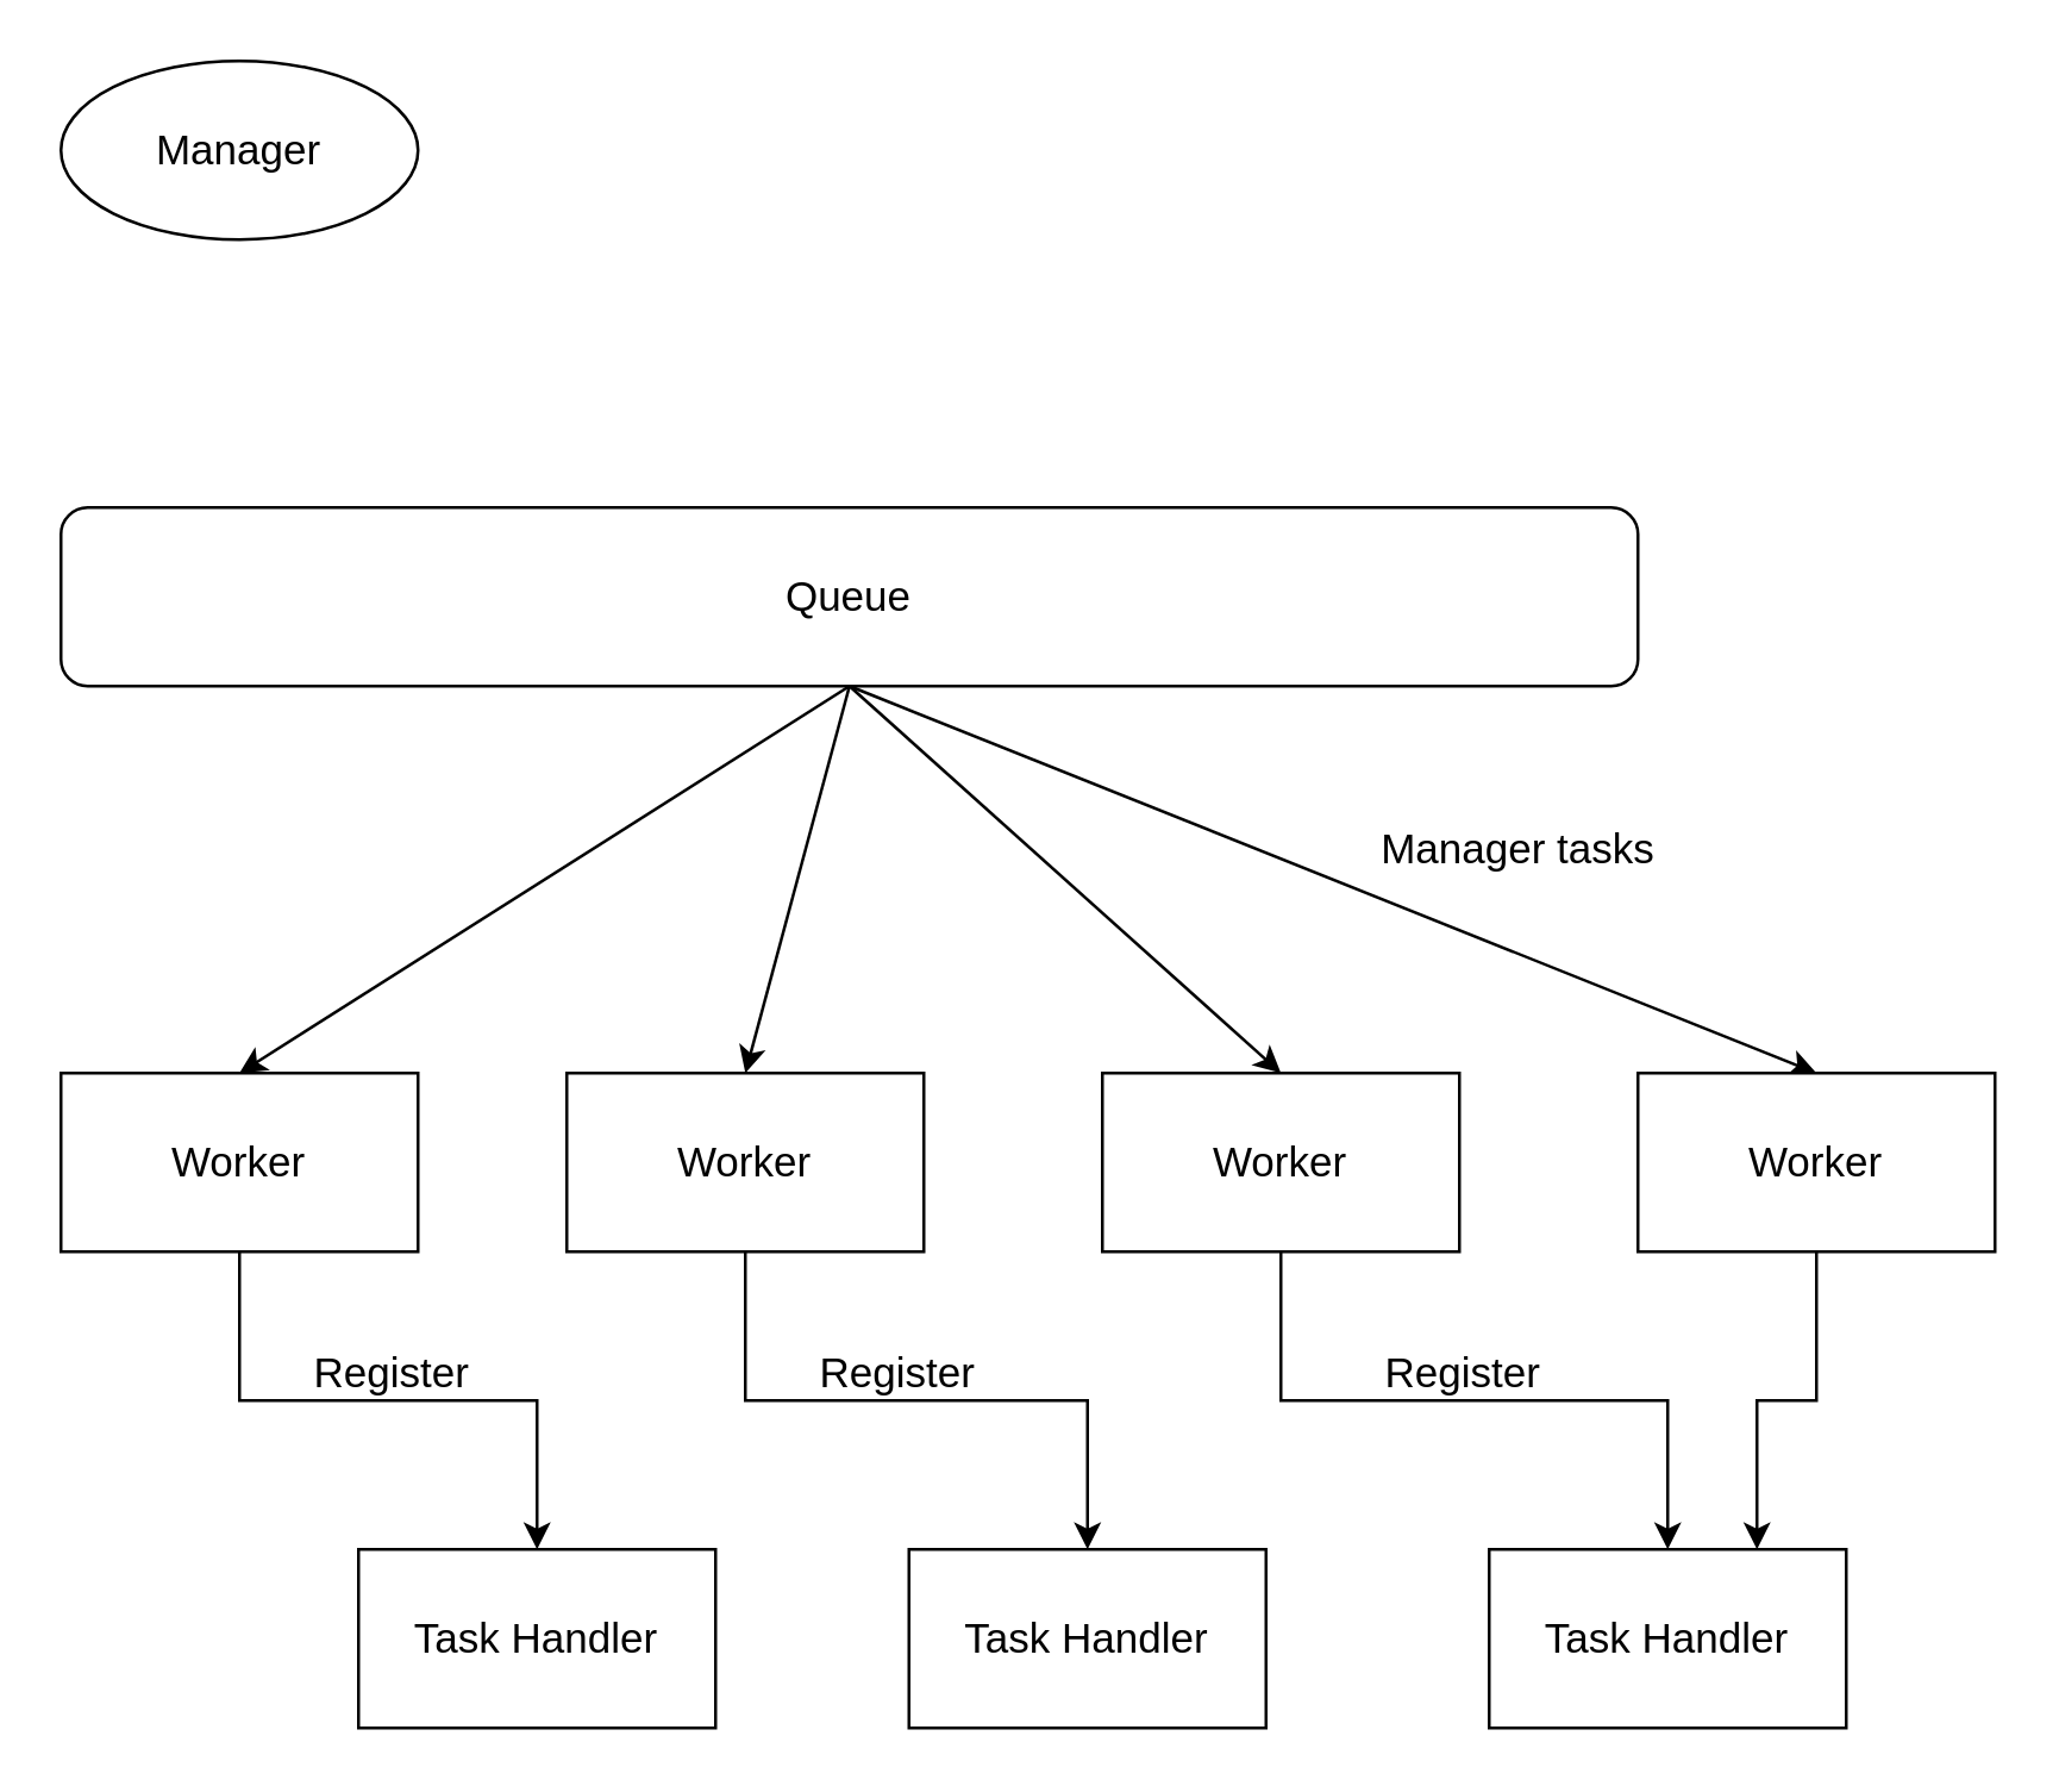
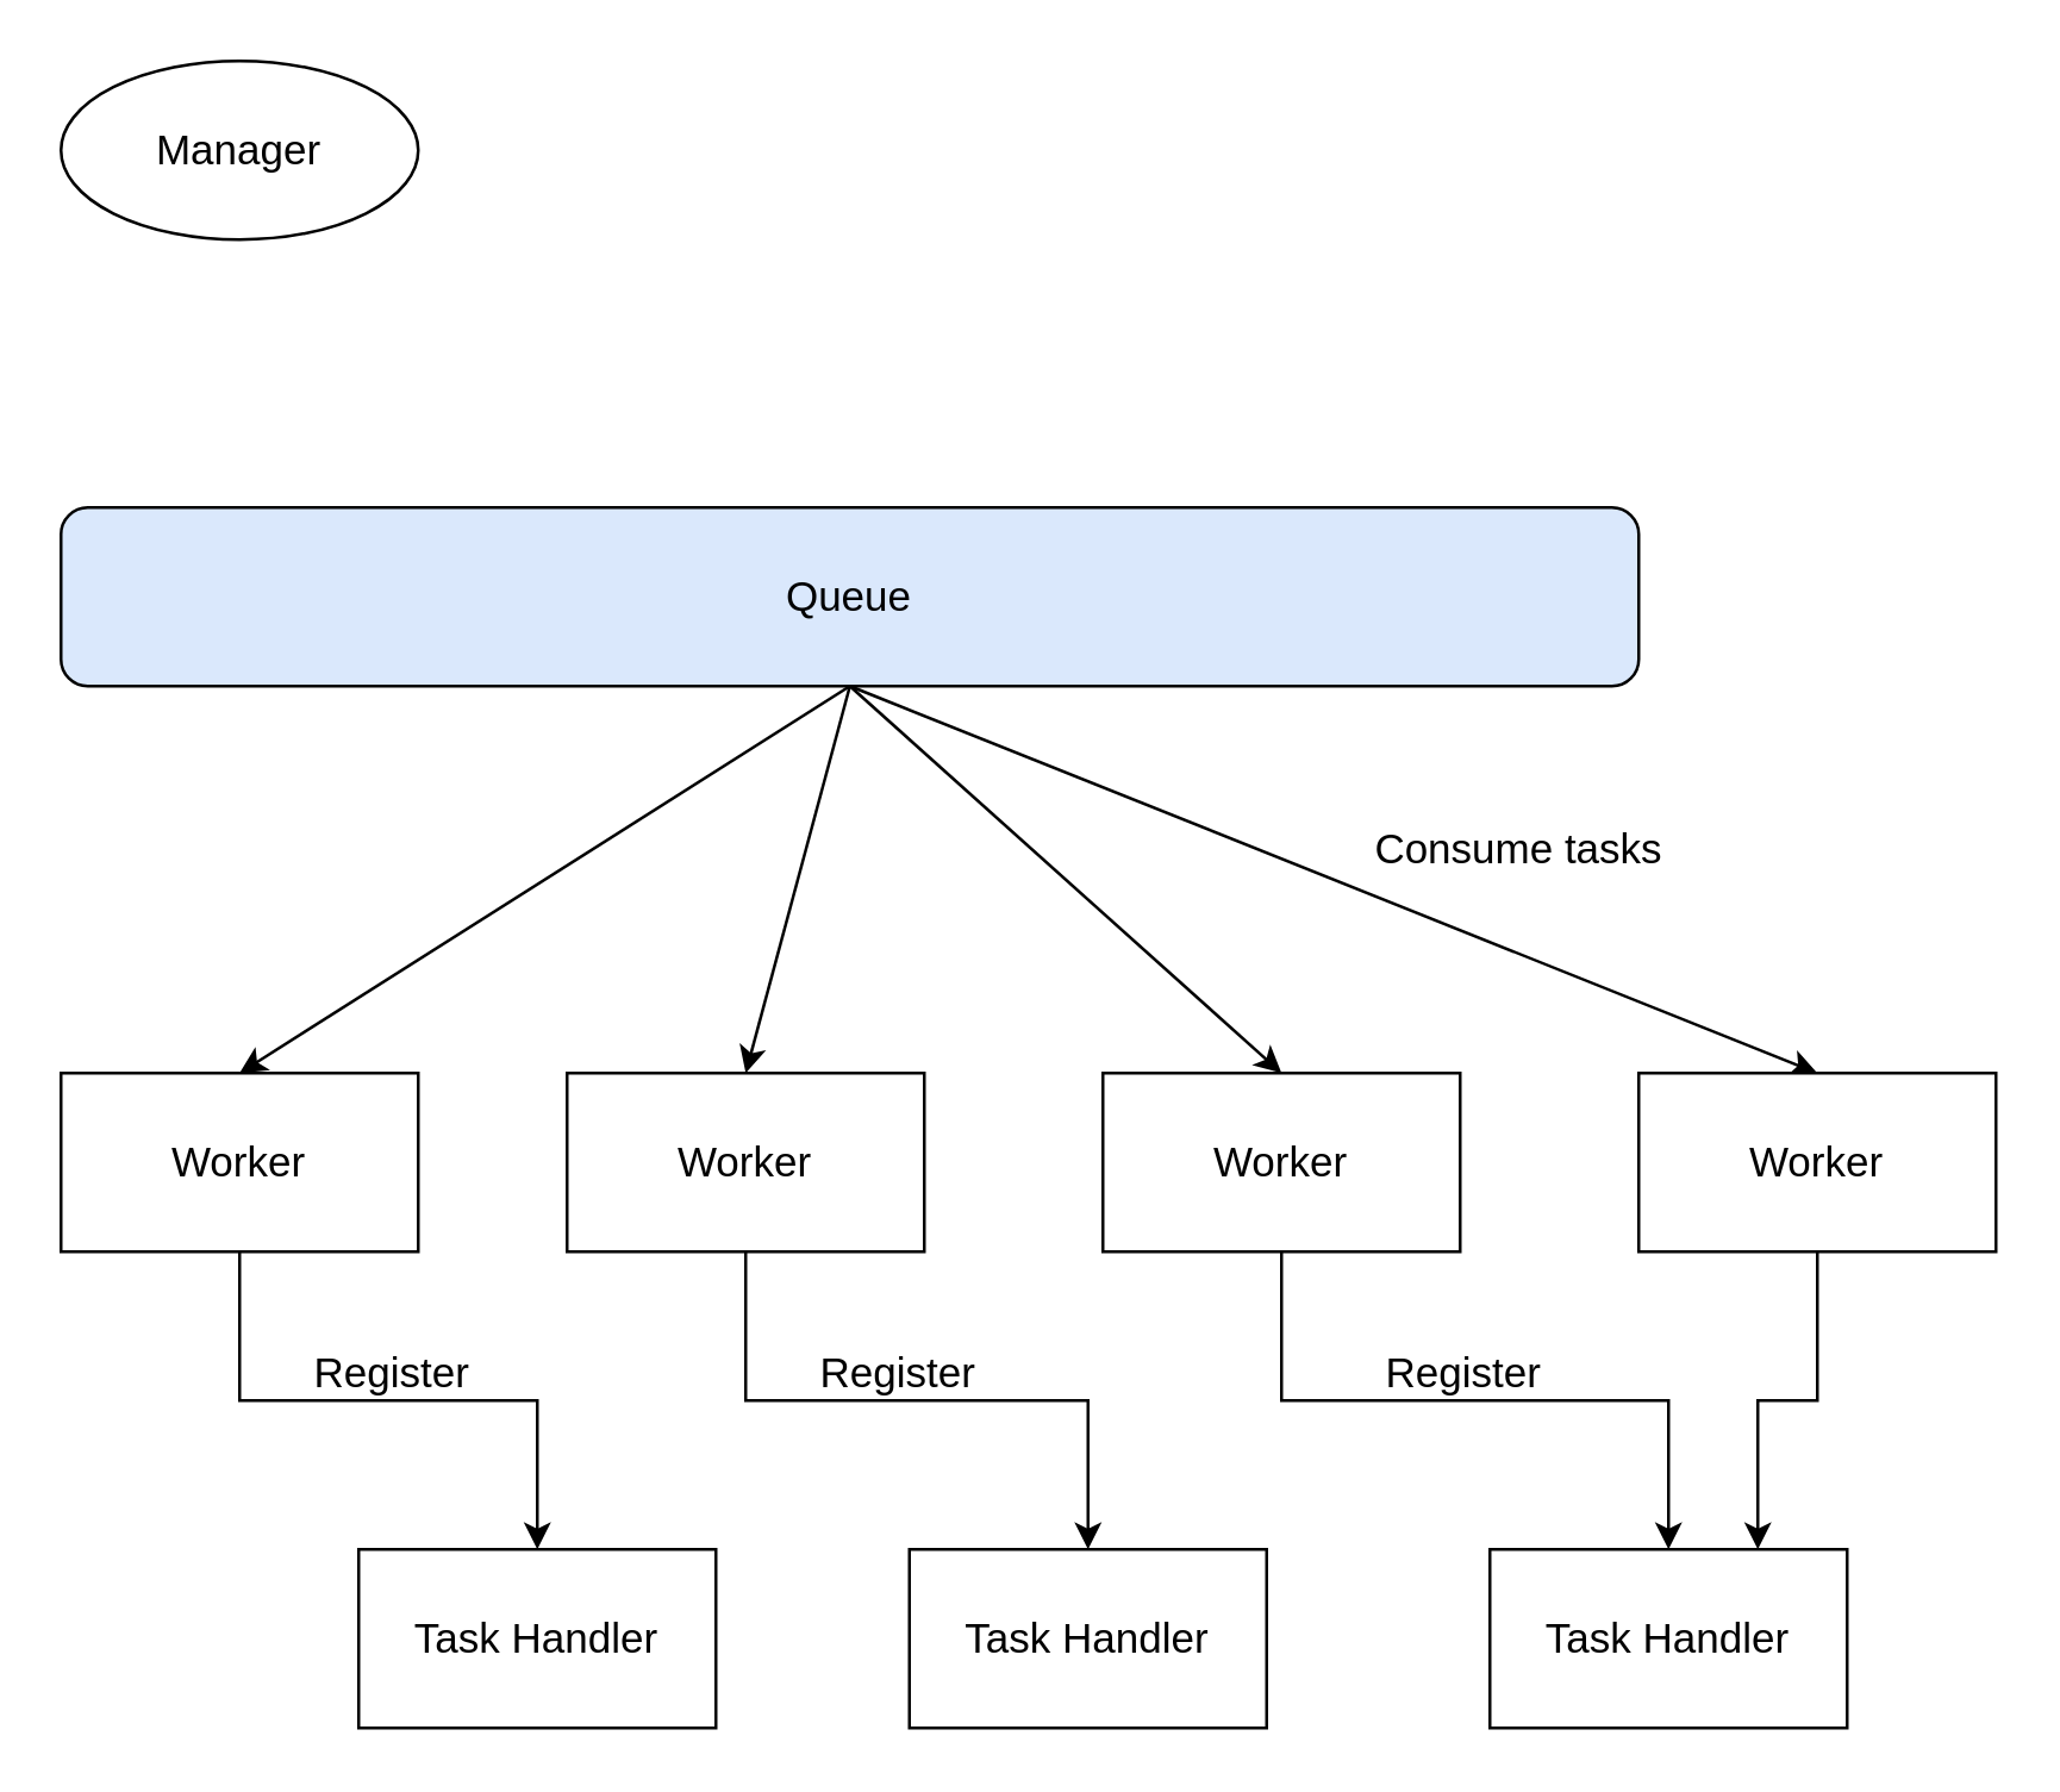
- <mxCell id="7" value="Queue" style="rounded=1;whiteSpace=wrap;html=1;fontSize=14;" vertex="1" parent="1"><mxGeometry x="20" y="170" width="530" height="60" as="geometry" /></mxCell>
+ <mxCell id="7" value="Queue" style="rounded=1;whiteSpace=wrap;html=1;fontSize=14;fillColor=#dae8fc;" vertex="1" parent="1"><mxGeometry x="20" y="170" width="530" height="60" as="geometry" /></mxCell>
- <mxCell id="22" value="Manager tasks" style="text;html=1;strokeColor=none;fillColor=none;align=center;verticalAlign=middle;whiteSpace=wrap;rounded=0;fontSize=14;" vertex="1" parent="1"><mxGeometry x="450" y="270" width="120" height="30" as="geometry" /></mxCell>
+ <mxCell id="22" value="Consume tasks" style="text;html=1;strokeColor=none;fillColor=none;align=center;verticalAlign=middle;whiteSpace=wrap;rounded=0;fontSize=14;" vertex="1" parent="1"><mxGeometry x="450" y="270" width="120" height="30" as="geometry" /></mxCell>
